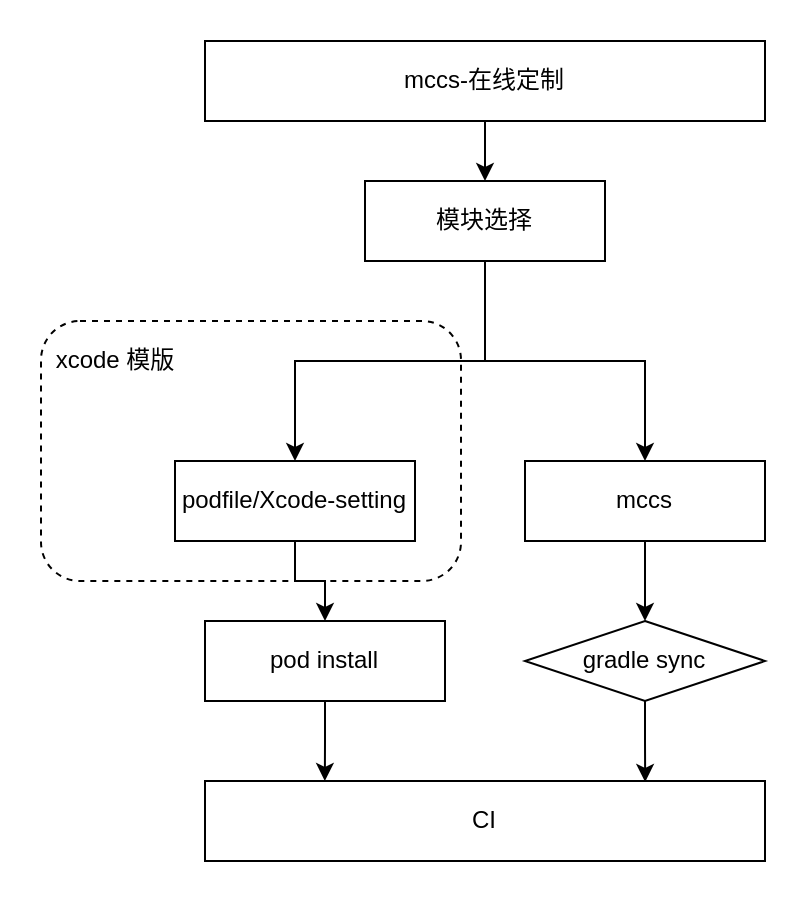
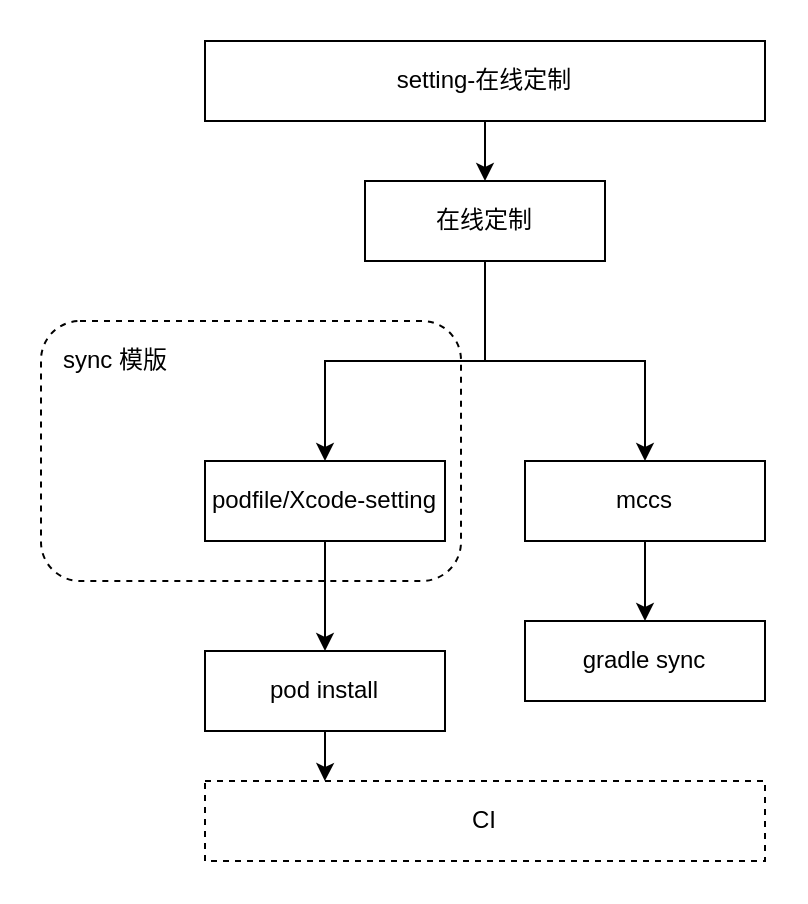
- <mxCell id="5" value="mccs-在线定制" style="rounded=0;whiteSpace=wrap;html=1;fillColor=none;" parent="1" vertex="1"><mxGeometry x="102" y="20" width="280" height="40" as="geometry" /></mxCell>
+ <mxCell id="5" value="setting-在线定制" style="rounded=0;whiteSpace=wrap;html=1;fillColor=none;" parent="1" vertex="1"><mxGeometry x="102" y="20" width="280" height="40" as="geometry" /></mxCell>
- <mxCell id="17" value="模块选择" style="rounded=0;whiteSpace=wrap;html=1;fillColor=none;" vertex="1" parent="1"><mxGeometry x="182" y="90" width="120" height="40" as="geometry" /></mxCell>
+ <mxCell id="17" value="在线定制" style="rounded=0;whiteSpace=wrap;html=1;fillColor=none;" vertex="1" parent="1"><mxGeometry x="182" y="90" width="120" height="40" as="geometry" /></mxCell>
- <mxCell id="15" value="xcode 模版" style="text;html=1;align=center;verticalAlign=middle;resizable=0;points=[];autosize=1;" parent="1" vertex="1"><mxGeometry x="22" y="170" width="70" height="20" as="geometry" /></mxCell>
+ <mxCell id="15" value="sync 模版" style="text;html=1;align=center;verticalAlign=middle;resizable=0;points=[];autosize=1;" parent="1" vertex="1"><mxGeometry x="22" y="170" width="70" height="20" as="geometry" /></mxCell>
- <mxCell id="7" value="podfile/Xcode-setting" style="rounded=0;whiteSpace=wrap;html=1;fillColor=none;" parent="1" vertex="1"><mxGeometry x="87" y="230" width="120" height="40" as="geometry" /></mxCell>
+ <mxCell id="7" value="podfile/Xcode-setting" style="rounded=0;whiteSpace=wrap;html=1;fillColor=none;" parent="1" vertex="1"><mxGeometry x="102" y="230" width="120" height="40" as="geometry" /></mxCell>
- <mxCell id="11" value="pod install" style="rounded=0;whiteSpace=wrap;html=1;fillColor=none;" parent="1" vertex="1"><mxGeometry x="102" y="310" width="120" height="40" as="geometry" /></mxCell>
+ <mxCell id="11" value="pod install" style="rounded=0;whiteSpace=wrap;html=1;fillColor=none;" parent="1" vertex="1"><mxGeometry x="102" y="325" width="120" height="40" as="geometry" /></mxCell>
- <mxCell id="13" value="gradle sync" style="rhombus;whiteSpace=wrap;html=1;fillColor=none;" parent="1" vertex="1"><mxGeometry x="262" y="310" width="120" height="40" as="geometry" /></mxCell>
+ <mxCell id="13" value="gradle sync" style="rounded=0;whiteSpace=wrap;html=1;fillColor=none;" parent="1" vertex="1"><mxGeometry x="262" y="310" width="120" height="40" as="geometry" /></mxCell>
- <mxCell id="12" style="edgeStyle=orthogonalEdgeStyle;rounded=0;orthogonalLoop=1;jettySize=auto;html=1;entryX=0.786;entryY=0.012;entryDx=0;entryDy=0;entryPerimeter=0;" parent="1" source="13" target="14" edge="1"><mxGeometry relative="1" as="geometry" /></mxCell>
- <mxCell id="14" value="CI" style="rounded=0;whiteSpace=wrap;html=1;fillColor=none;" parent="1" vertex="1"><mxGeometry x="102" y="390" width="280" height="40" as="geometry" /></mxCell>
+ <mxCell id="14" value="CI" style="rounded=0;whiteSpace=wrap;html=1;fillColor=none;dashed=1;" parent="1" vertex="1"><mxGeometry x="102" y="390" width="280" height="40" as="geometry" /></mxCell>
